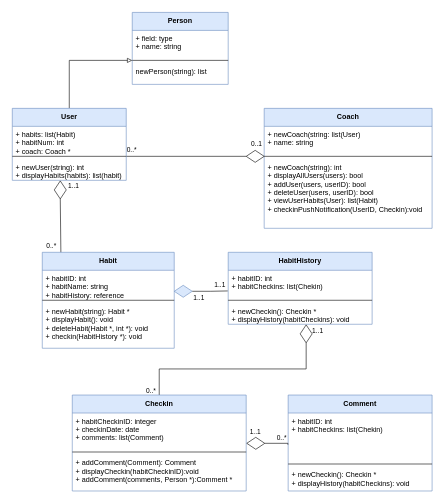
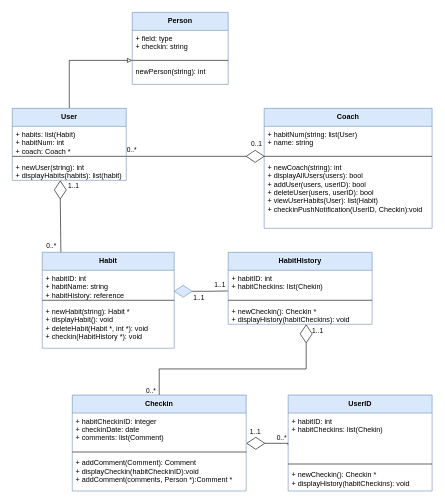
- <mxCell id="3" value="+ field: type&#10;+ name: string" style="text;strokeColor=none;fillColor=none;align=left;verticalAlign=top;spacingLeft=4;spacingRight=4;overflow=hidden;rotatable=0;points=[[0,0.5],[1,0.5]];portConstraint=eastwest;" vertex="1" parent="2"><mxGeometry y="30" width="160" height="45" as="geometry" /></mxCell>
+ <mxCell id="3" value="+ field: type&#10;+ checkin: string" style="text;strokeColor=none;fillColor=none;align=left;verticalAlign=top;spacingLeft=4;spacingRight=4;overflow=hidden;rotatable=0;points=[[0,0.5],[1,0.5]];portConstraint=eastwest;" vertex="1" parent="2"><mxGeometry y="30" width="160" height="45" as="geometry" /></mxCell>
- <mxCell id="5" value="newPerson(string): list" style="text;strokeColor=none;fillColor=none;align=left;verticalAlign=top;spacingLeft=4;spacingRight=4;overflow=hidden;rotatable=0;points=[[0,0.5],[1,0.5]];portConstraint=eastwest;" vertex="1" parent="2"><mxGeometry y="85" width="160" height="35" as="geometry" /></mxCell>
+ <mxCell id="5" value="newPerson(string): int" style="text;strokeColor=none;fillColor=none;align=left;verticalAlign=top;spacingLeft=4;spacingRight=4;overflow=hidden;rotatable=0;points=[[0,0.5],[1,0.5]];portConstraint=eastwest;" vertex="1" parent="2"><mxGeometry y="85" width="160" height="35" as="geometry" /></mxCell>
- <mxCell id="7" value="+ newCoach(string: list(User)&#10;+ name: string" style="text;strokeColor=none;fillColor=none;align=left;verticalAlign=top;spacingLeft=4;spacingRight=4;overflow=hidden;rotatable=0;points=[[0,0.5],[1,0.5]];portConstraint=eastwest;" vertex="1" parent="6"><mxGeometry y="30" width="280" height="45" as="geometry" /></mxCell>
+ <mxCell id="7" value="+ habitNum(string: list(User)&#10;+ name: string" style="text;strokeColor=none;fillColor=none;align=left;verticalAlign=top;spacingLeft=4;spacingRight=4;overflow=hidden;rotatable=0;points=[[0,0.5],[1,0.5]];portConstraint=eastwest;" vertex="1" parent="6"><mxGeometry y="30" width="280" height="45" as="geometry" /></mxCell>
- <mxCell id="43" value="Comment" style="swimlane;fontStyle=1;align=center;verticalAlign=top;childLayout=stackLayout;horizontal=1;startSize=30;horizontalStack=0;resizeParent=1;resizeParentMax=0;resizeLast=0;collapsible=1;marginBottom=0;fillColor=#dae8fc;strokeColor=#6c8ebf;" vertex="1" parent="1"><mxGeometry x="480" y="658" width="240" height="160" as="geometry" /></mxCell>
+ <mxCell id="43" value="UserID" style="swimlane;fontStyle=1;align=center;verticalAlign=top;childLayout=stackLayout;horizontal=1;startSize=30;horizontalStack=0;resizeParent=1;resizeParentMax=0;resizeLast=0;collapsible=1;marginBottom=0;fillColor=#dae8fc;strokeColor=#6c8ebf;" vertex="1" parent="1"><mxGeometry x="480" y="658" width="240" height="160" as="geometry" /></mxCell>
